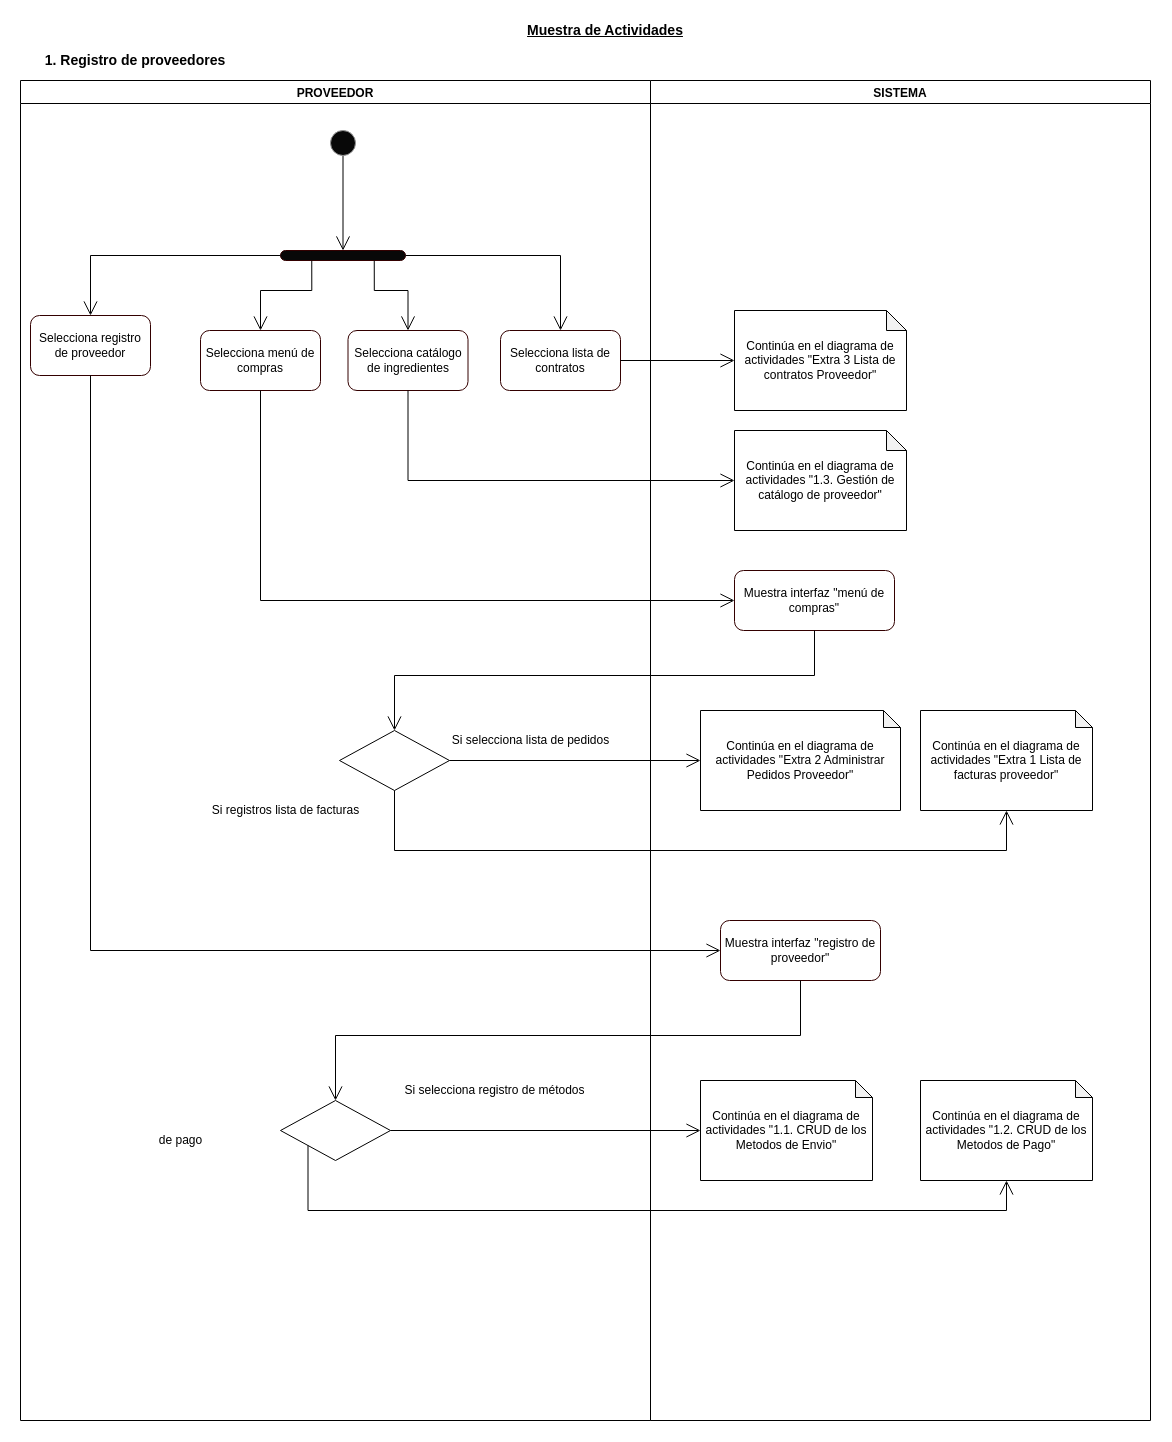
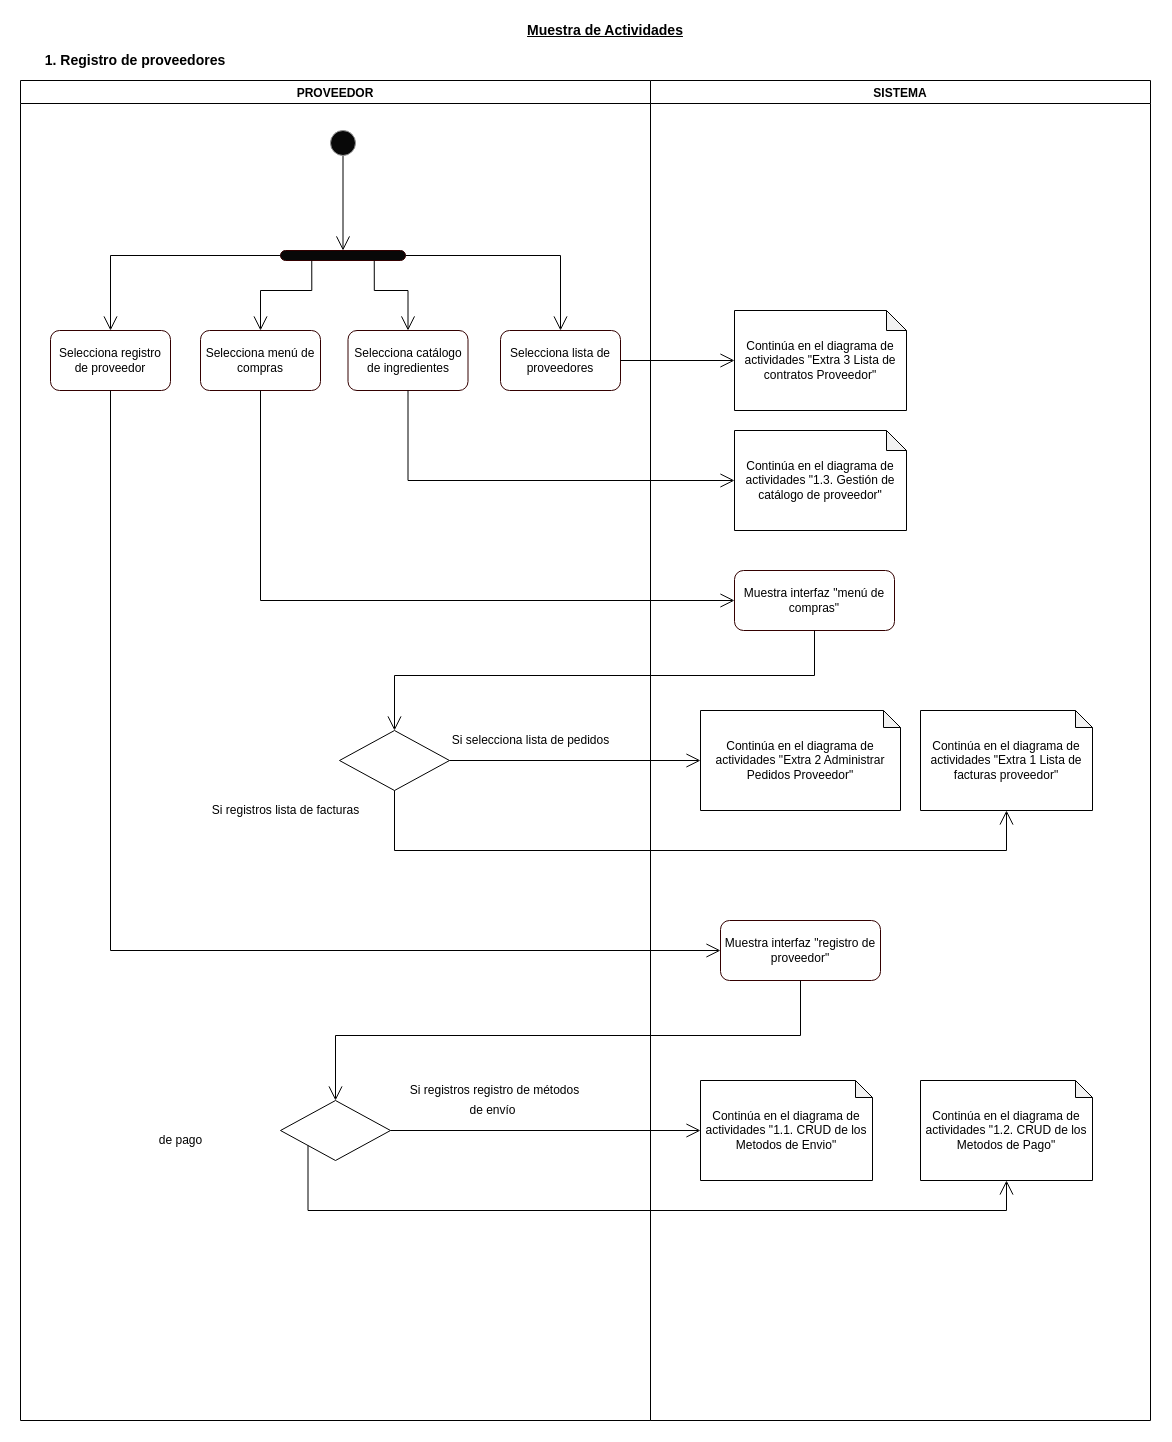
- <mxCell id="7" value="Selecciona registro de proveedor" style="rounded=1;whiteSpace=wrap;html=1;strokeColor=#330000;fillColor=#FFFFFF;gradientColor=none;" parent="2" vertex="1"><mxGeometry x="10" y="235" width="120" height="60" as="geometry" /></mxCell>
+ <mxCell id="7" value="Selecciona registro de proveedor" style="rounded=1;whiteSpace=wrap;html=1;strokeColor=#330000;fillColor=#FFFFFF;gradientColor=none;" parent="2" vertex="1"><mxGeometry x="30" y="250" width="120" height="60" as="geometry" /></mxCell>
- <mxCell id="13" value="Selecciona lista de contratos" style="rounded=1;whiteSpace=wrap;html=1;strokeColor=#330000;fillColor=#FFFFFF;gradientColor=none;" parent="2" vertex="1"><mxGeometry x="480" y="250" width="120" height="60" as="geometry" /></mxCell>
+ <mxCell id="13" value="Selecciona lista de proveedores" style="rounded=1;whiteSpace=wrap;html=1;strokeColor=#330000;fillColor=#FFFFFF;gradientColor=none;" parent="2" vertex="1"><mxGeometry x="480" y="250" width="120" height="60" as="geometry" /></mxCell>
- <mxCell id="18" value="Si selecciona registro de métodos" style="text;html=1;align=center;verticalAlign=middle;resizable=0;points=[];autosize=1;" parent="17" vertex="1"><mxGeometry width="200" height="20" as="geometry" /></mxCell>
+ <mxCell id="18" value="Si registros registro de métodos" style="text;html=1;align=center;verticalAlign=middle;resizable=0;points=[];autosize=1;" parent="17" vertex="1"><mxGeometry width="200" height="20" as="geometry" /></mxCell>
+ <mxCell id="19" value="de envío" style="text;html=1;align=center;verticalAlign=middle;resizable=0;points=[];autosize=1;" parent="17" vertex="1"><mxGeometry x="67.5" y="20" width="60" height="20" as="geometry" /></mxCell>
